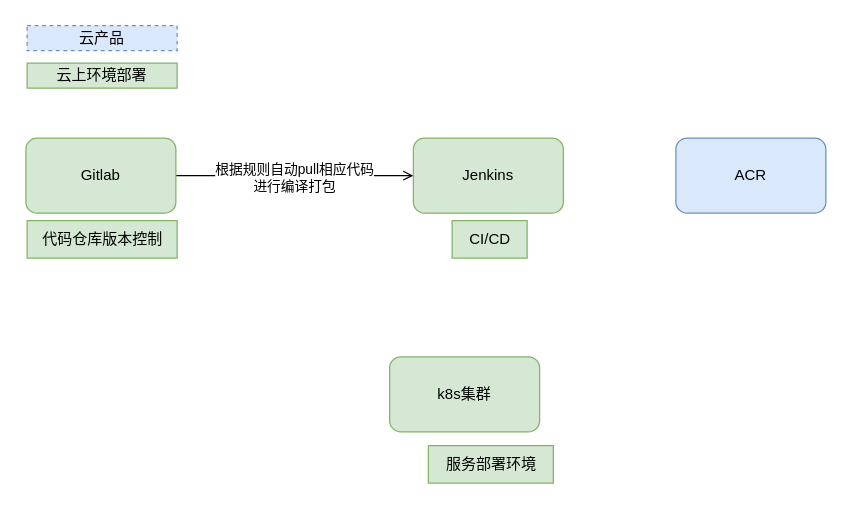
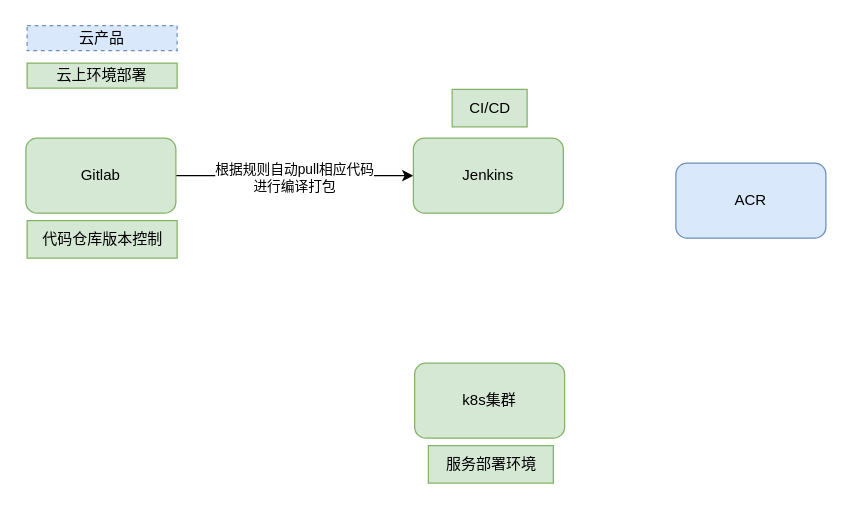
- <mxCell id="2" style="edgeStyle=orthogonalEdgeStyle;rounded=0;orthogonalLoop=1;jettySize=auto;html=1;entryX=0;entryY=0.5;entryDx=0;entryDy=0;endArrow=open;" edge="1" parent="1" source="4" target="6"><mxGeometry relative="1" as="geometry" /></mxCell>
+ <mxCell id="2" style="edgeStyle=orthogonalEdgeStyle;rounded=0;orthogonalLoop=1;jettySize=auto;html=1;entryX=0;entryY=0.5;entryDx=0;entryDy=0;" edge="1" parent="1" source="4" target="6"><mxGeometry relative="1" as="geometry" /></mxCell>
- <mxCell id="8" value="ACR" style="rounded=1;whiteSpace=wrap;html=1;fillColor=#dae8fc;strokeColor=#6c8ebf;" vertex="1" parent="1"><mxGeometry x="540" y="110" width="120" height="60" as="geometry" /></mxCell>
+ <mxCell id="8" value="ACR" style="rounded=1;whiteSpace=wrap;html=1;fillColor=#dae8fc;strokeColor=#6c8ebf;" vertex="1" parent="1"><mxGeometry x="540" y="130" width="120" height="60" as="geometry" /></mxCell>
- <mxCell id="7" value="CI/CD" style="text;html=1;align=center;verticalAlign=middle;resizable=0;points=[];autosize=1;strokeColor=#82b366;fillColor=#d5e8d4;" vertex="1" parent="1"><mxGeometry x="361" y="176" width="60" height="30" as="geometry" /></mxCell>
+ <mxCell id="7" value="CI/CD" style="text;html=1;align=center;verticalAlign=middle;resizable=0;points=[];autosize=1;strokeColor=#82b366;fillColor=#d5e8d4;" vertex="1" parent="1"><mxGeometry x="361" y="71" width="60" height="30" as="geometry" /></mxCell>
- <mxCell id="9" value="k8s集群" style="rounded=1;whiteSpace=wrap;html=1;fillColor=#d5e8d4;strokeColor=#82b366;" vertex="1" parent="1"><mxGeometry x="311" y="285" width="120" height="60" as="geometry" /></mxCell>
+ <mxCell id="9" value="k8s集群" style="rounded=1;whiteSpace=wrap;html=1;fillColor=#d5e8d4;strokeColor=#82b366;" vertex="1" parent="1"><mxGeometry x="331" y="290" width="120" height="60" as="geometry" /></mxCell>
